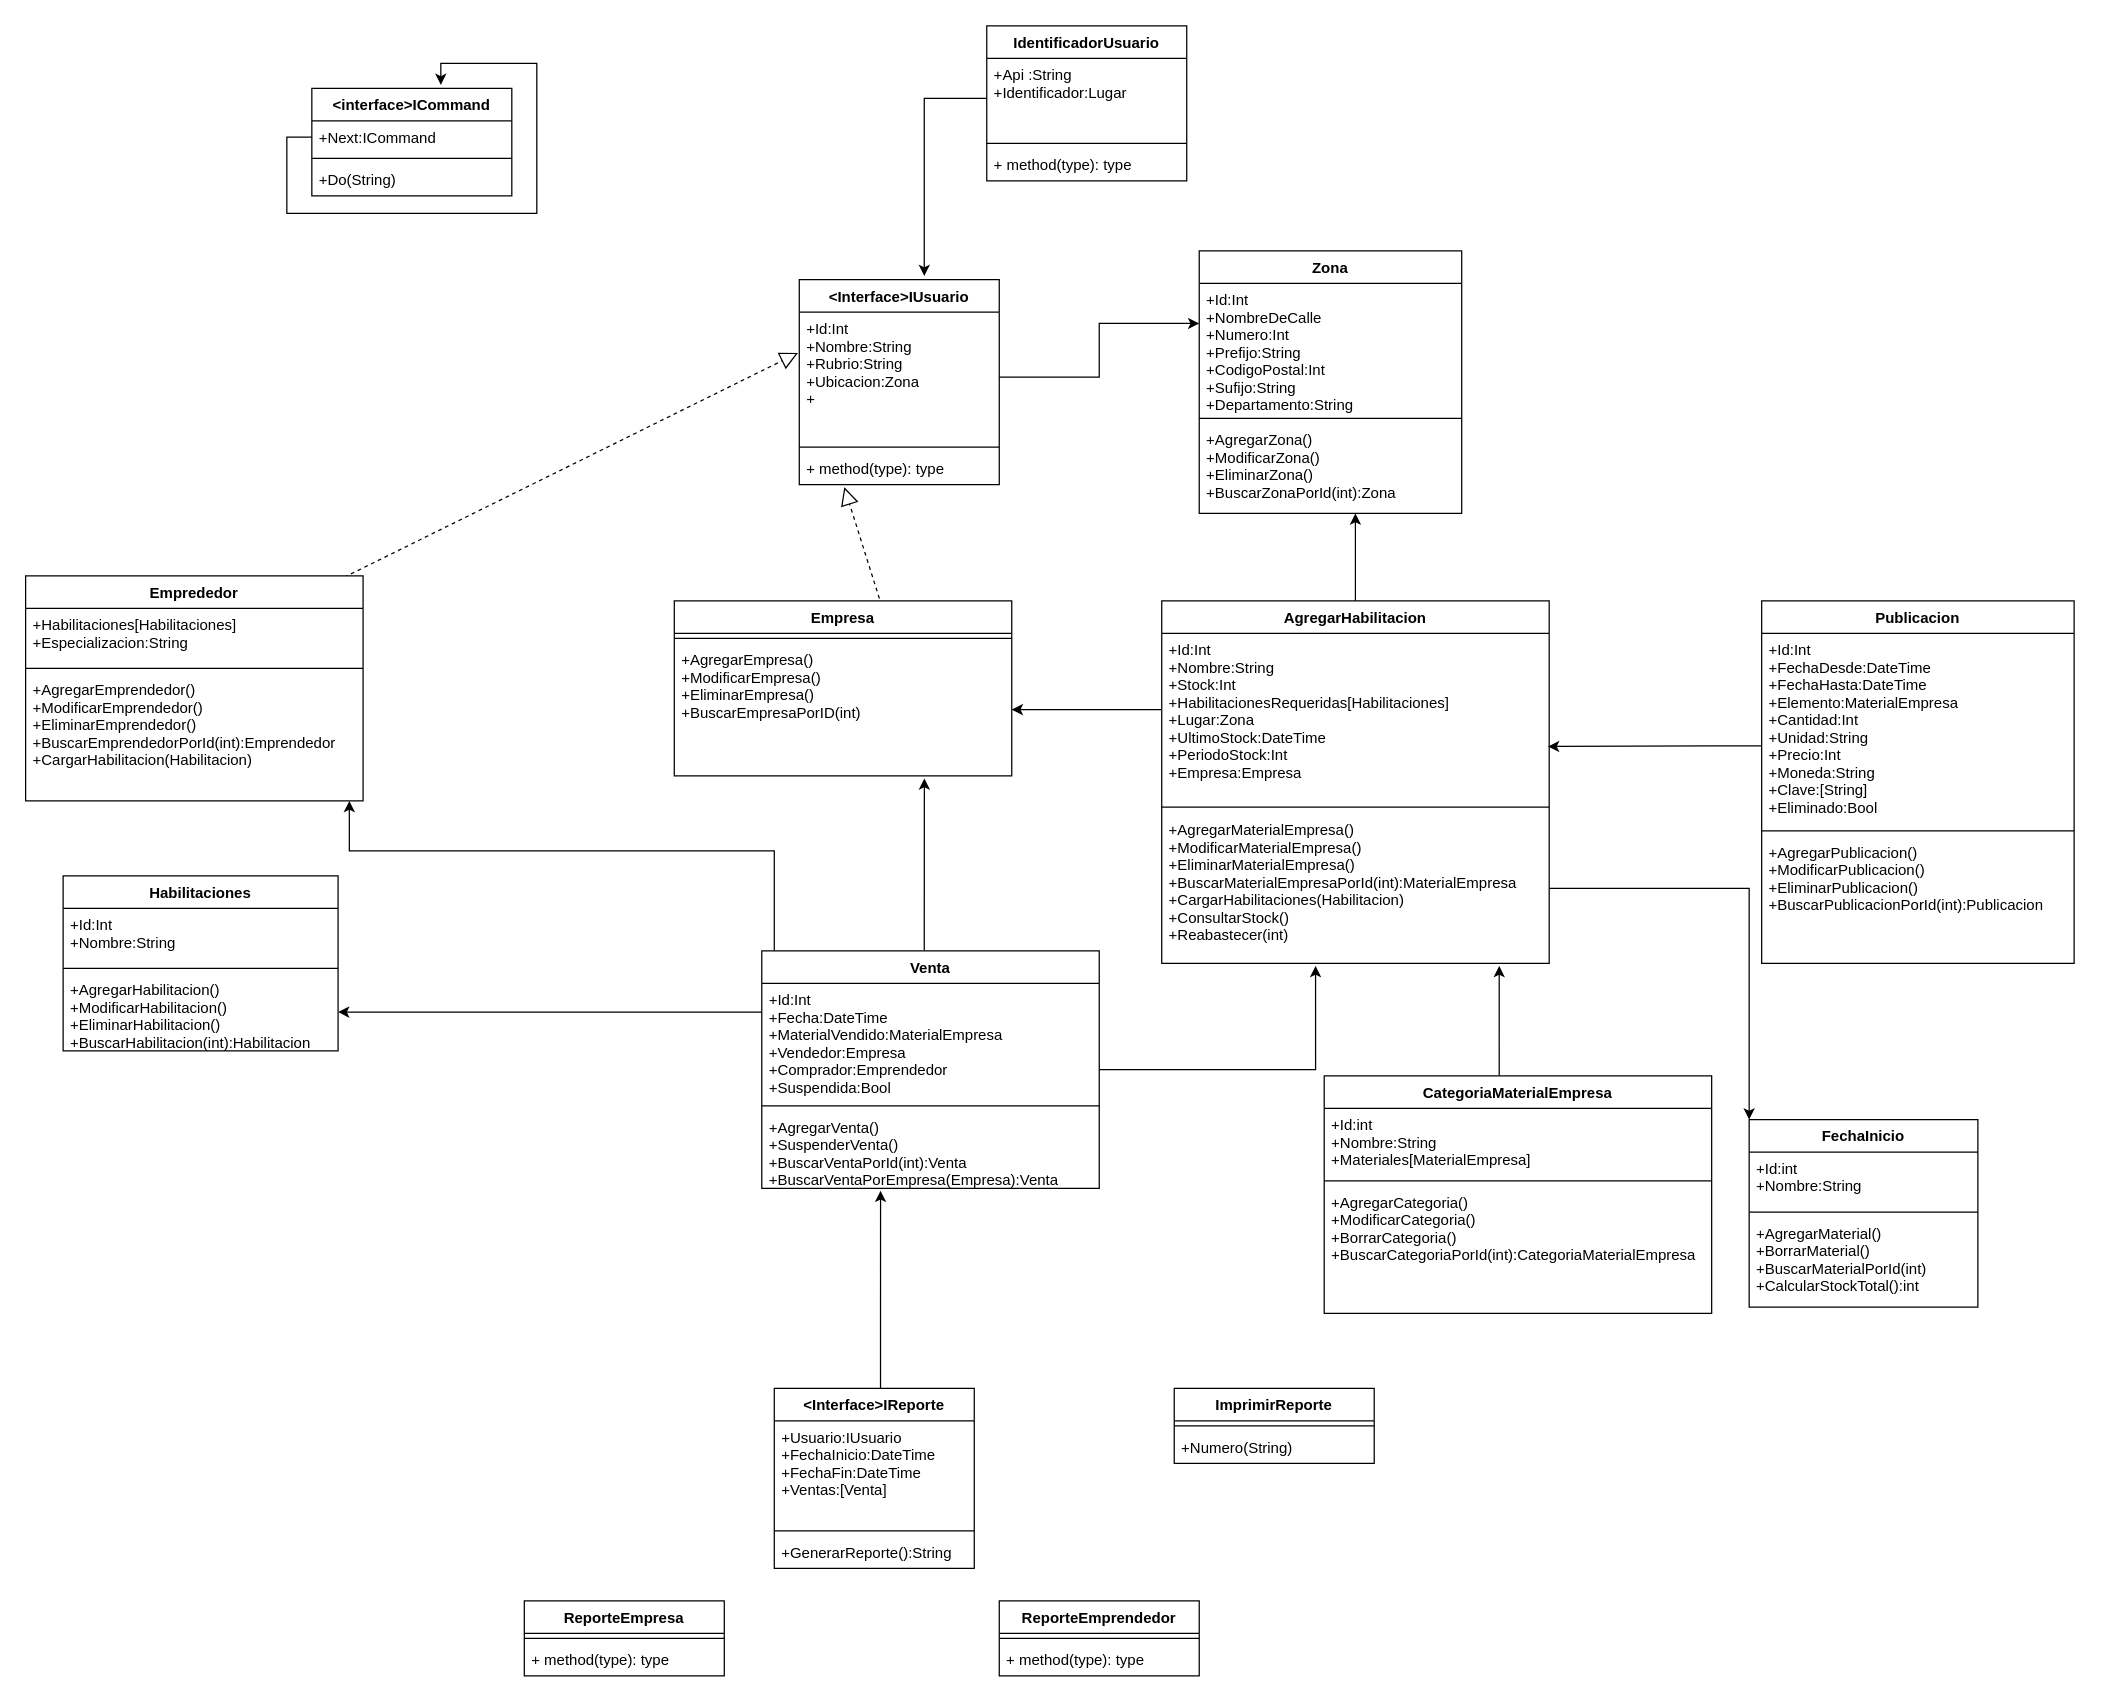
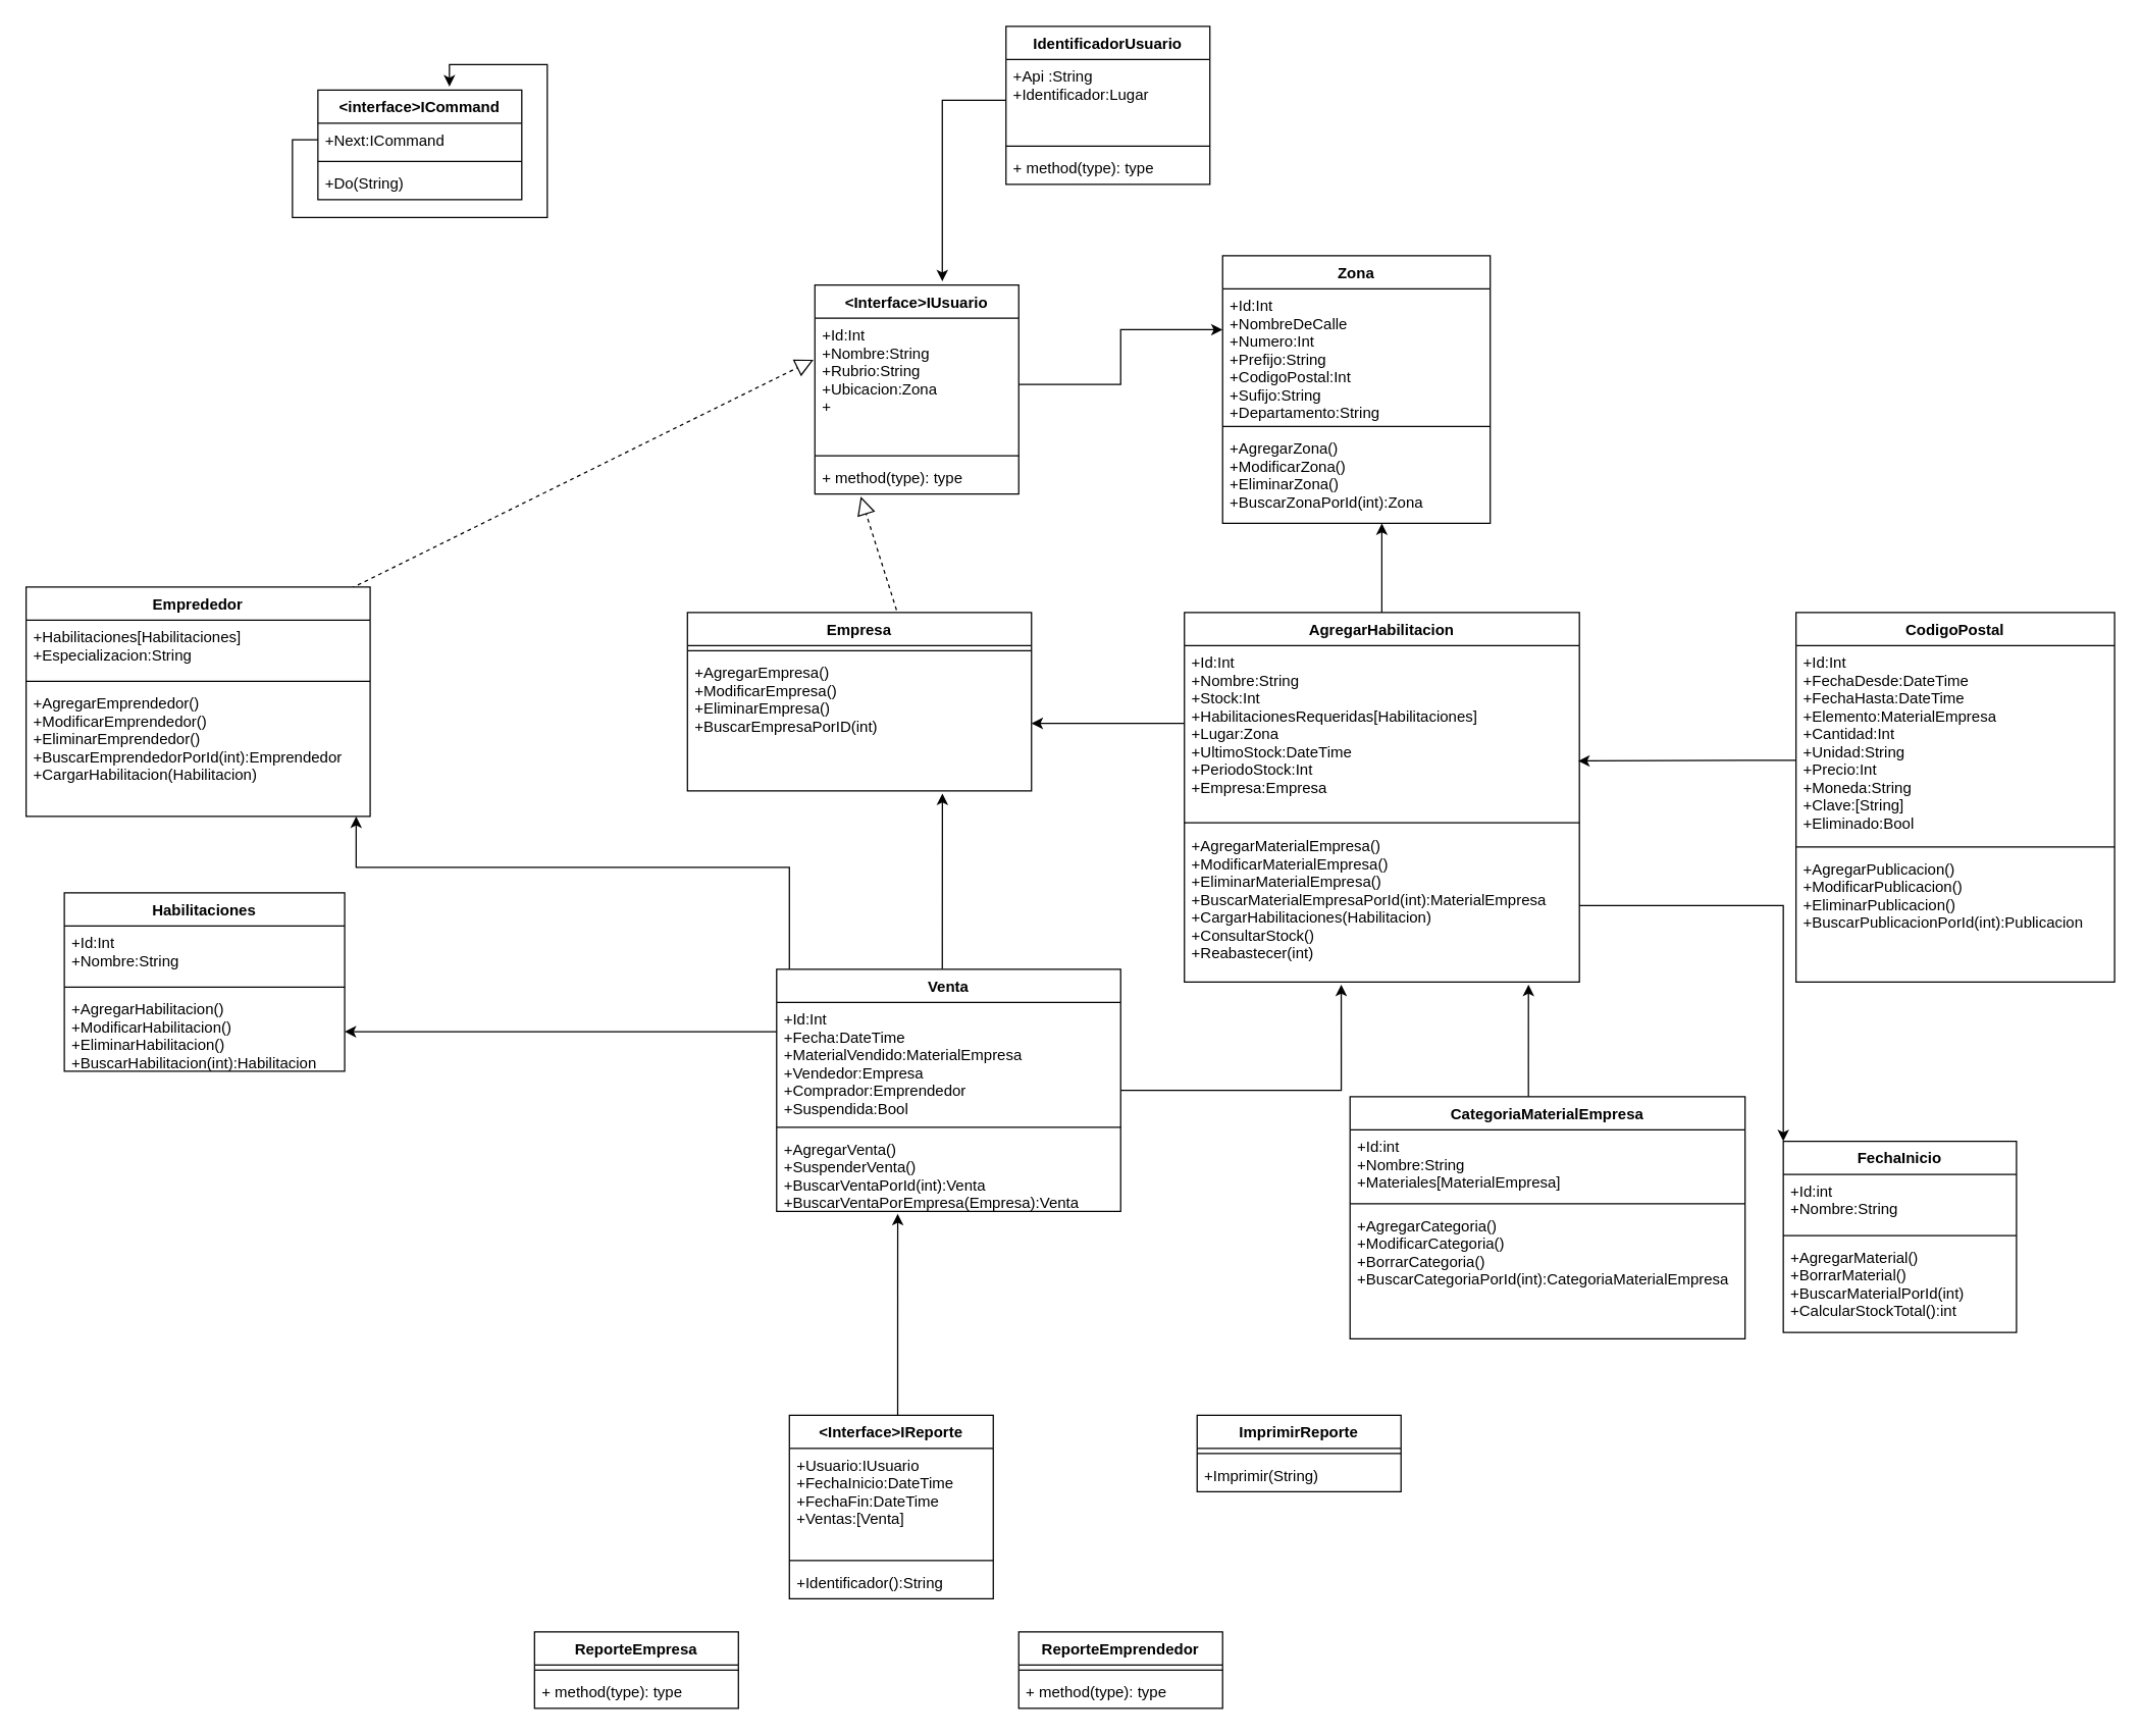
- <mxCell id="51" value="Publicacion" style="swimlane;fontStyle=1;align=center;verticalAlign=top;childLayout=stackLayout;horizontal=1;startSize=26;horizontalStack=0;resizeParent=1;resizeParentMax=0;resizeLast=0;collapsible=1;marginBottom=0;" parent="1" vertex="1"><mxGeometry x="1409" y="480" width="250" height="290" as="geometry" /></mxCell>
+ <mxCell id="51" value="CodigoPostal" style="swimlane;fontStyle=1;align=center;verticalAlign=top;childLayout=stackLayout;horizontal=1;startSize=26;horizontalStack=0;resizeParent=1;resizeParentMax=0;resizeLast=0;collapsible=1;marginBottom=0;" parent="1" vertex="1"><mxGeometry x="1409" y="480" width="250" height="290" as="geometry" /></mxCell>
- <mxCell id="42" value="+Numero(String)" style="text;strokeColor=none;fillColor=none;align=left;verticalAlign=top;spacingLeft=4;spacingRight=4;overflow=hidden;rotatable=0;points=[[0,0.5],[1,0.5]];portConstraint=eastwest;" parent="40" vertex="1"><mxGeometry y="34" width="160" height="26" as="geometry" /></mxCell>
+ <mxCell id="42" value="+Imprimir(String)" style="text;strokeColor=none;fillColor=none;align=left;verticalAlign=top;spacingLeft=4;spacingRight=4;overflow=hidden;rotatable=0;points=[[0,0.5],[1,0.5]];portConstraint=eastwest;" parent="40" vertex="1"><mxGeometry y="34" width="160" height="26" as="geometry" /></mxCell>
- <mxCell id="33" value="+GenerarReporte():String" style="text;strokeColor=none;fillColor=none;align=left;verticalAlign=top;spacingLeft=4;spacingRight=4;overflow=hidden;rotatable=0;points=[[0,0.5],[1,0.5]];portConstraint=eastwest;" parent="30" vertex="1"><mxGeometry y="118" width="160" height="26" as="geometry" /></mxCell>
+ <mxCell id="33" value="+Identificador():String" style="text;strokeColor=none;fillColor=none;align=left;verticalAlign=top;spacingLeft=4;spacingRight=4;overflow=hidden;rotatable=0;points=[[0,0.5],[1,0.5]];portConstraint=eastwest;" parent="30" vertex="1"><mxGeometry y="118" width="160" height="26" as="geometry" /></mxCell>
